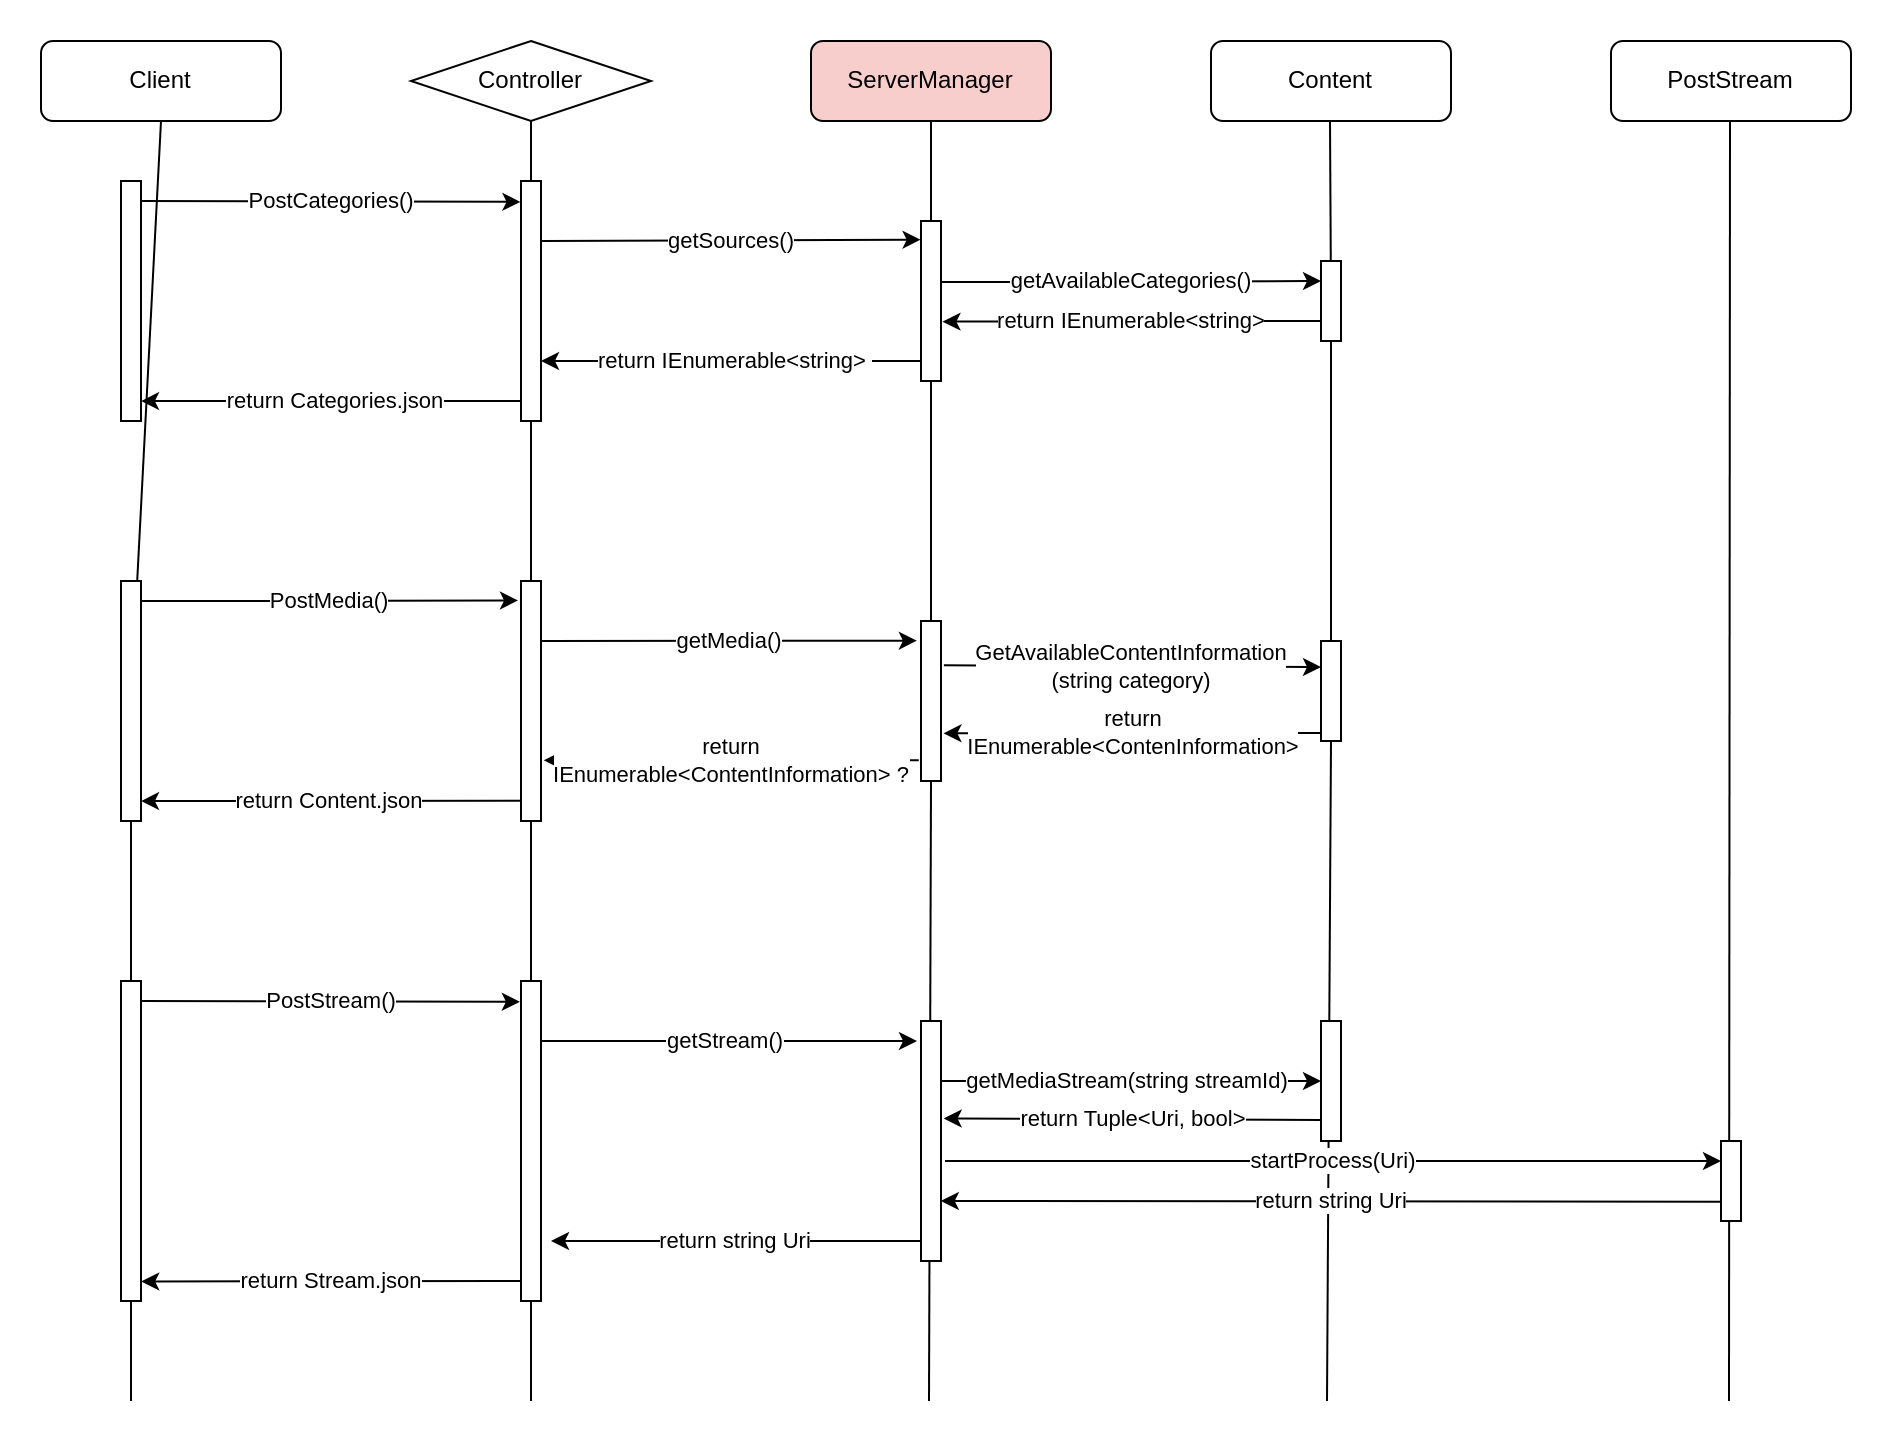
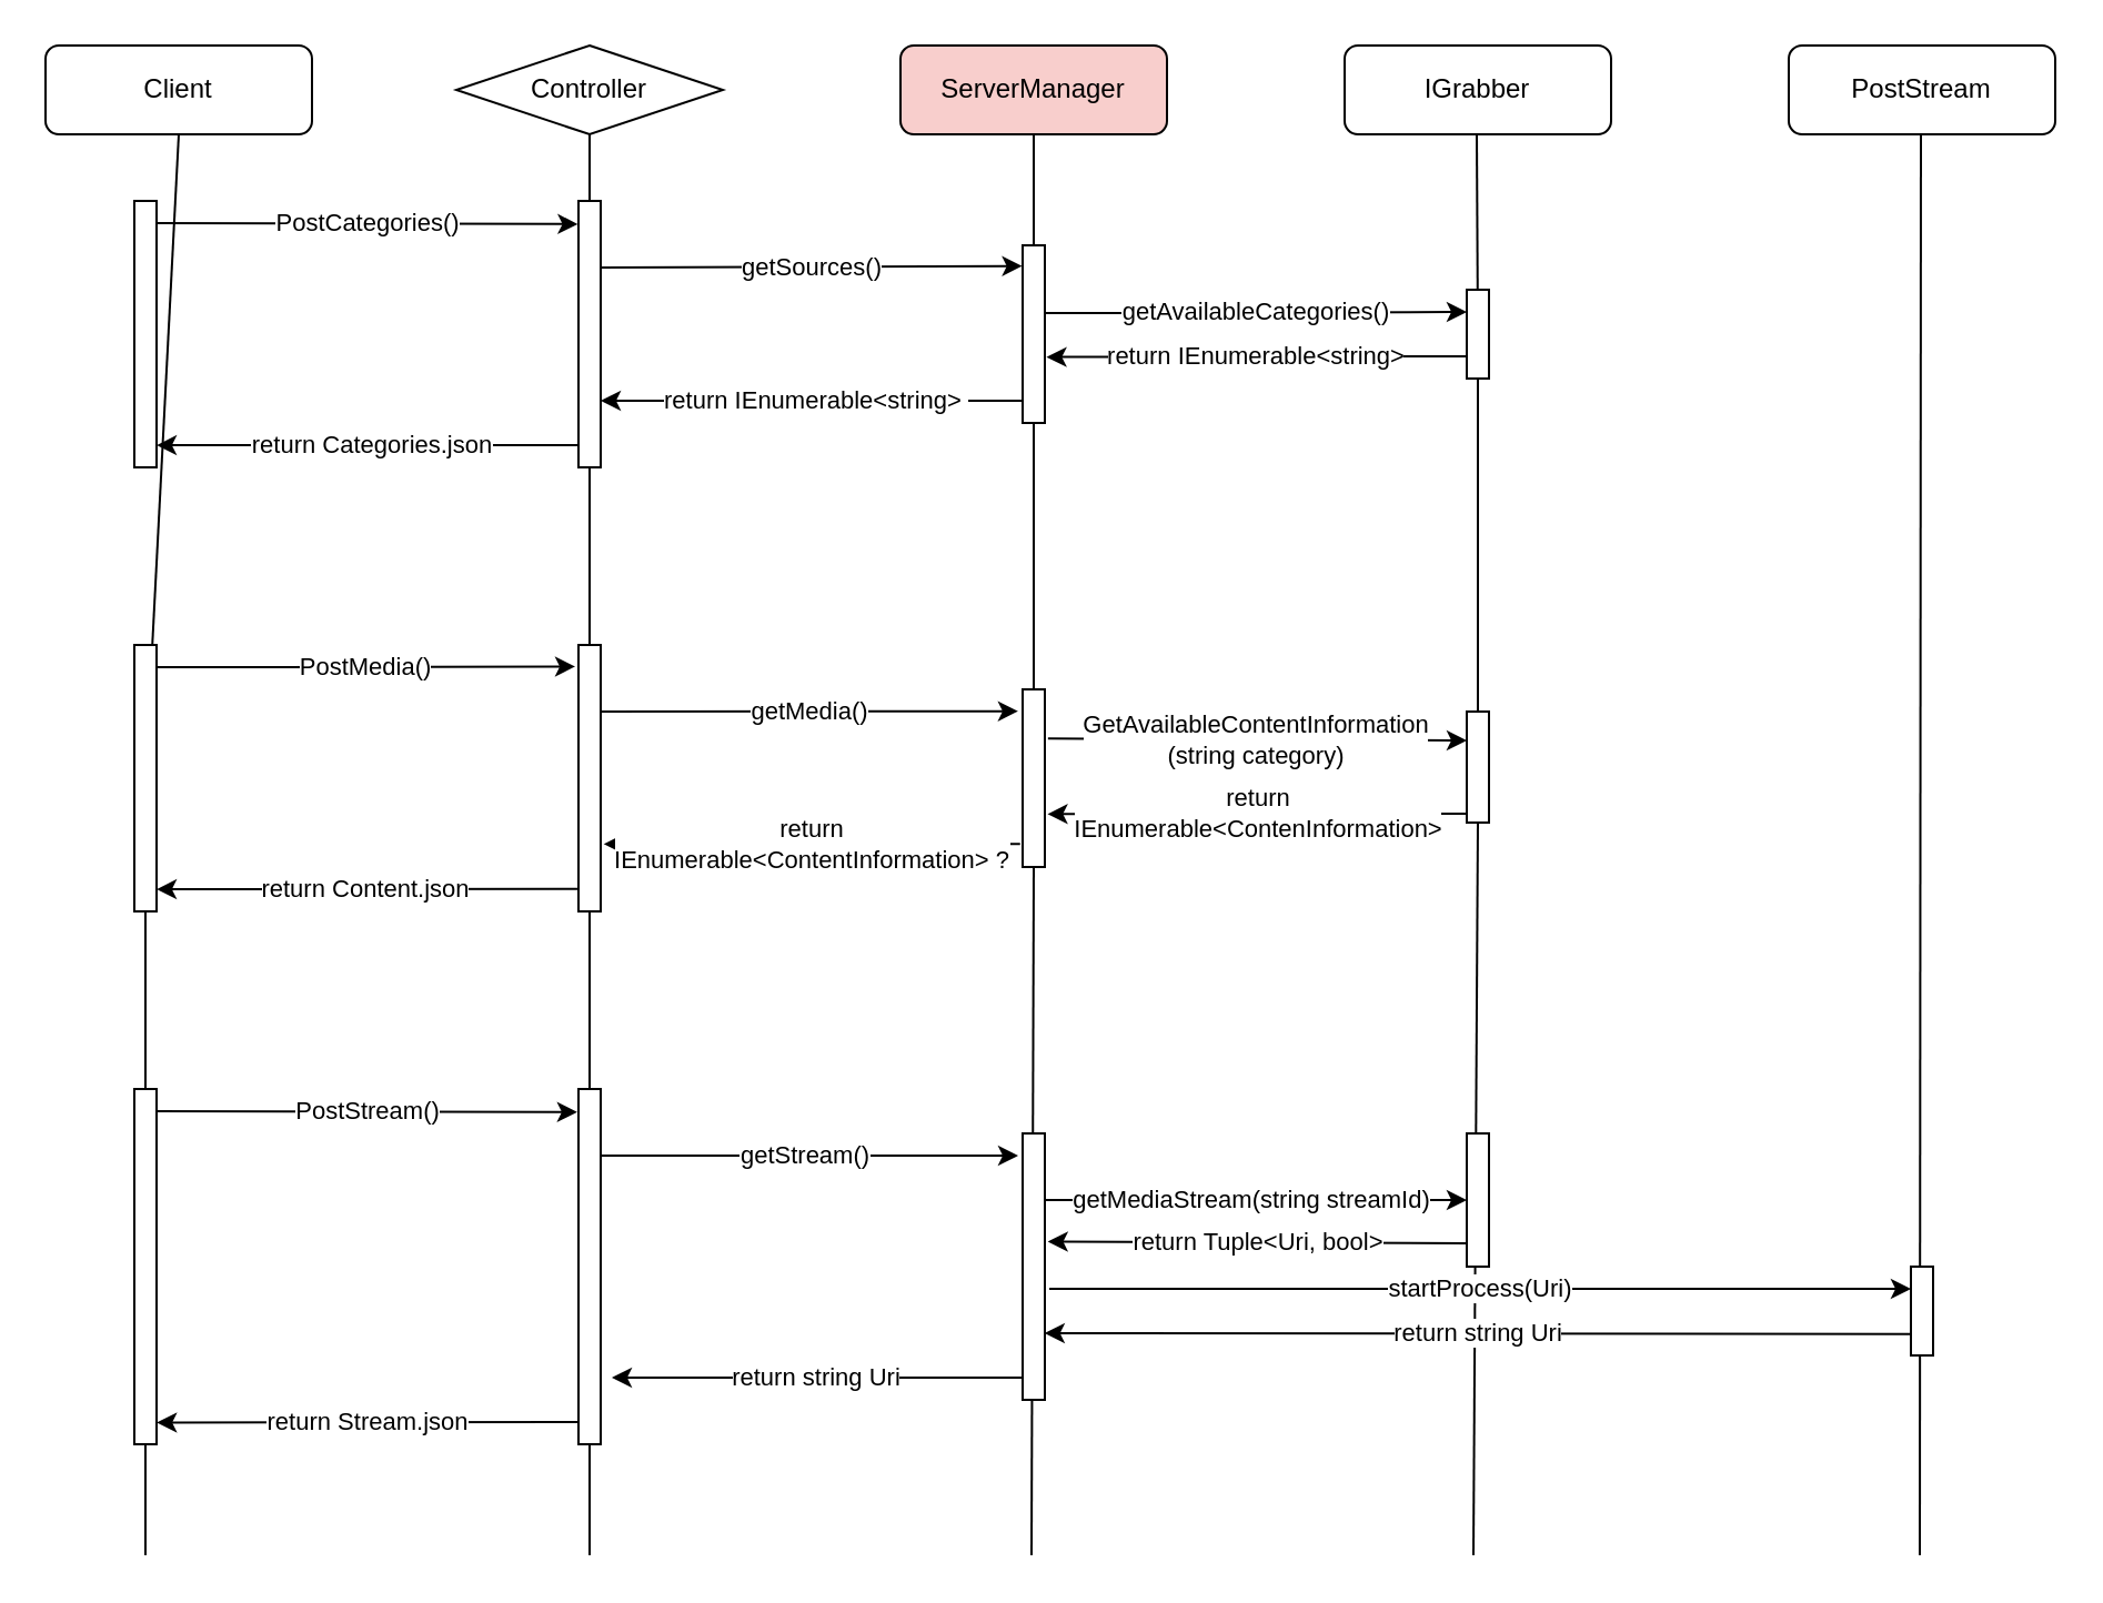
- <mxCell id="11" value="&lt;div&gt;Content&lt;/div&gt;" style="rounded=1;whiteSpace=wrap;html=1;fontSize=12;glass=0;strokeWidth=1;shadow=0;" parent="1" vertex="1"><mxGeometry x="605" y="20" width="120" height="40" as="geometry" /></mxCell>
+ <mxCell id="11" value="&lt;div&gt;IGrabber&lt;/div&gt;" style="rounded=1;whiteSpace=wrap;html=1;fontSize=12;glass=0;strokeWidth=1;shadow=0;" parent="1" vertex="1"><mxGeometry x="605" y="20" width="120" height="40" as="geometry" /></mxCell>
